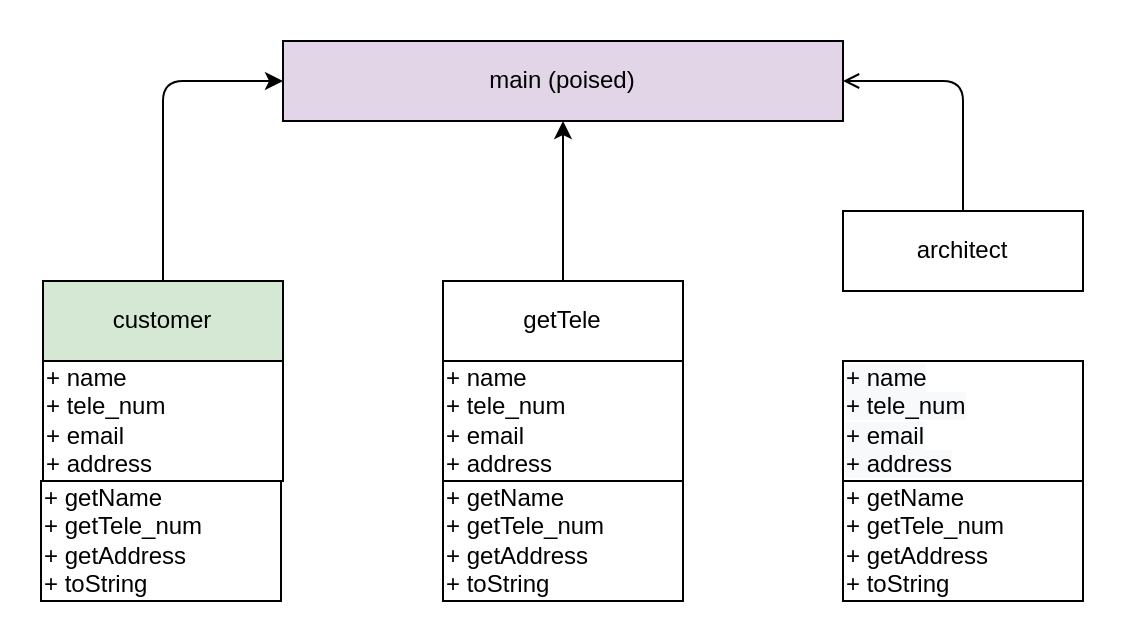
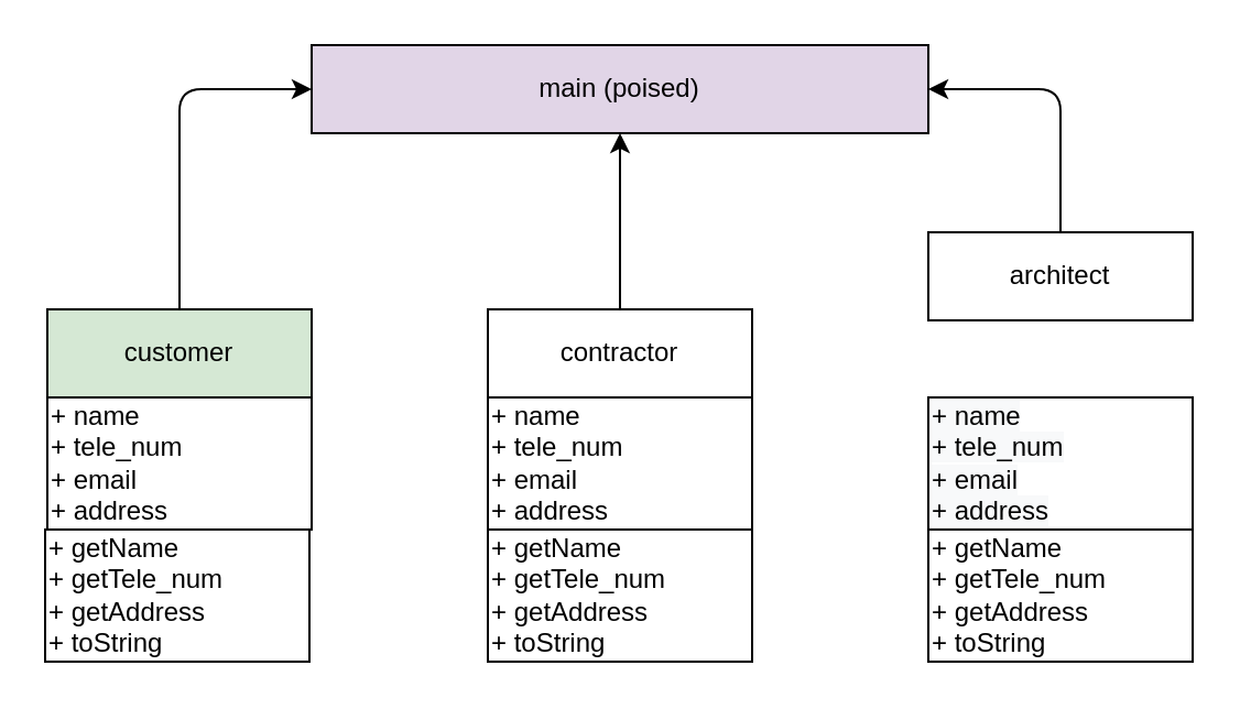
- <mxCell id="14" value="" style="endArrow=open;html=1;exitX=0.5;exitY=0;exitDx=0;exitDy=0;entryX=1;entryY=0.5;entryDx=0;entryDy=0;" edge="1" parent="1" source="4" target="2"><mxGeometry width="50" height="50" relative="1" as="geometry"><mxPoint x="241" y="160" as="sourcePoint" /><mxPoint x="291" y="110" as="targetPoint" /><Array as="points"><mxPoint x="481" y="40" /></Array></mxGeometry></mxCell>
+ <mxCell id="14" value="" style="endArrow=classic;html=1;exitX=0.5;exitY=0;exitDx=0;exitDy=0;entryX=1;entryY=0.5;entryDx=0;entryDy=0;" edge="1" parent="1" source="4" target="2"><mxGeometry width="50" height="50" relative="1" as="geometry"><mxPoint x="241" y="160" as="sourcePoint" /><mxPoint x="291" y="110" as="targetPoint" /><Array as="points"><mxPoint x="481" y="40" /></Array></mxGeometry></mxCell>
- <mxCell id="5" value="getTele" style="rounded=0;whiteSpace=wrap;html=1;" vertex="1" parent="1"><mxGeometry x="221" y="140" width="120" height="40" as="geometry" /></mxCell>
+ <mxCell id="5" value="contractor" style="rounded=0;whiteSpace=wrap;html=1;" vertex="1" parent="1"><mxGeometry x="221" y="140" width="120" height="40" as="geometry" /></mxCell>
